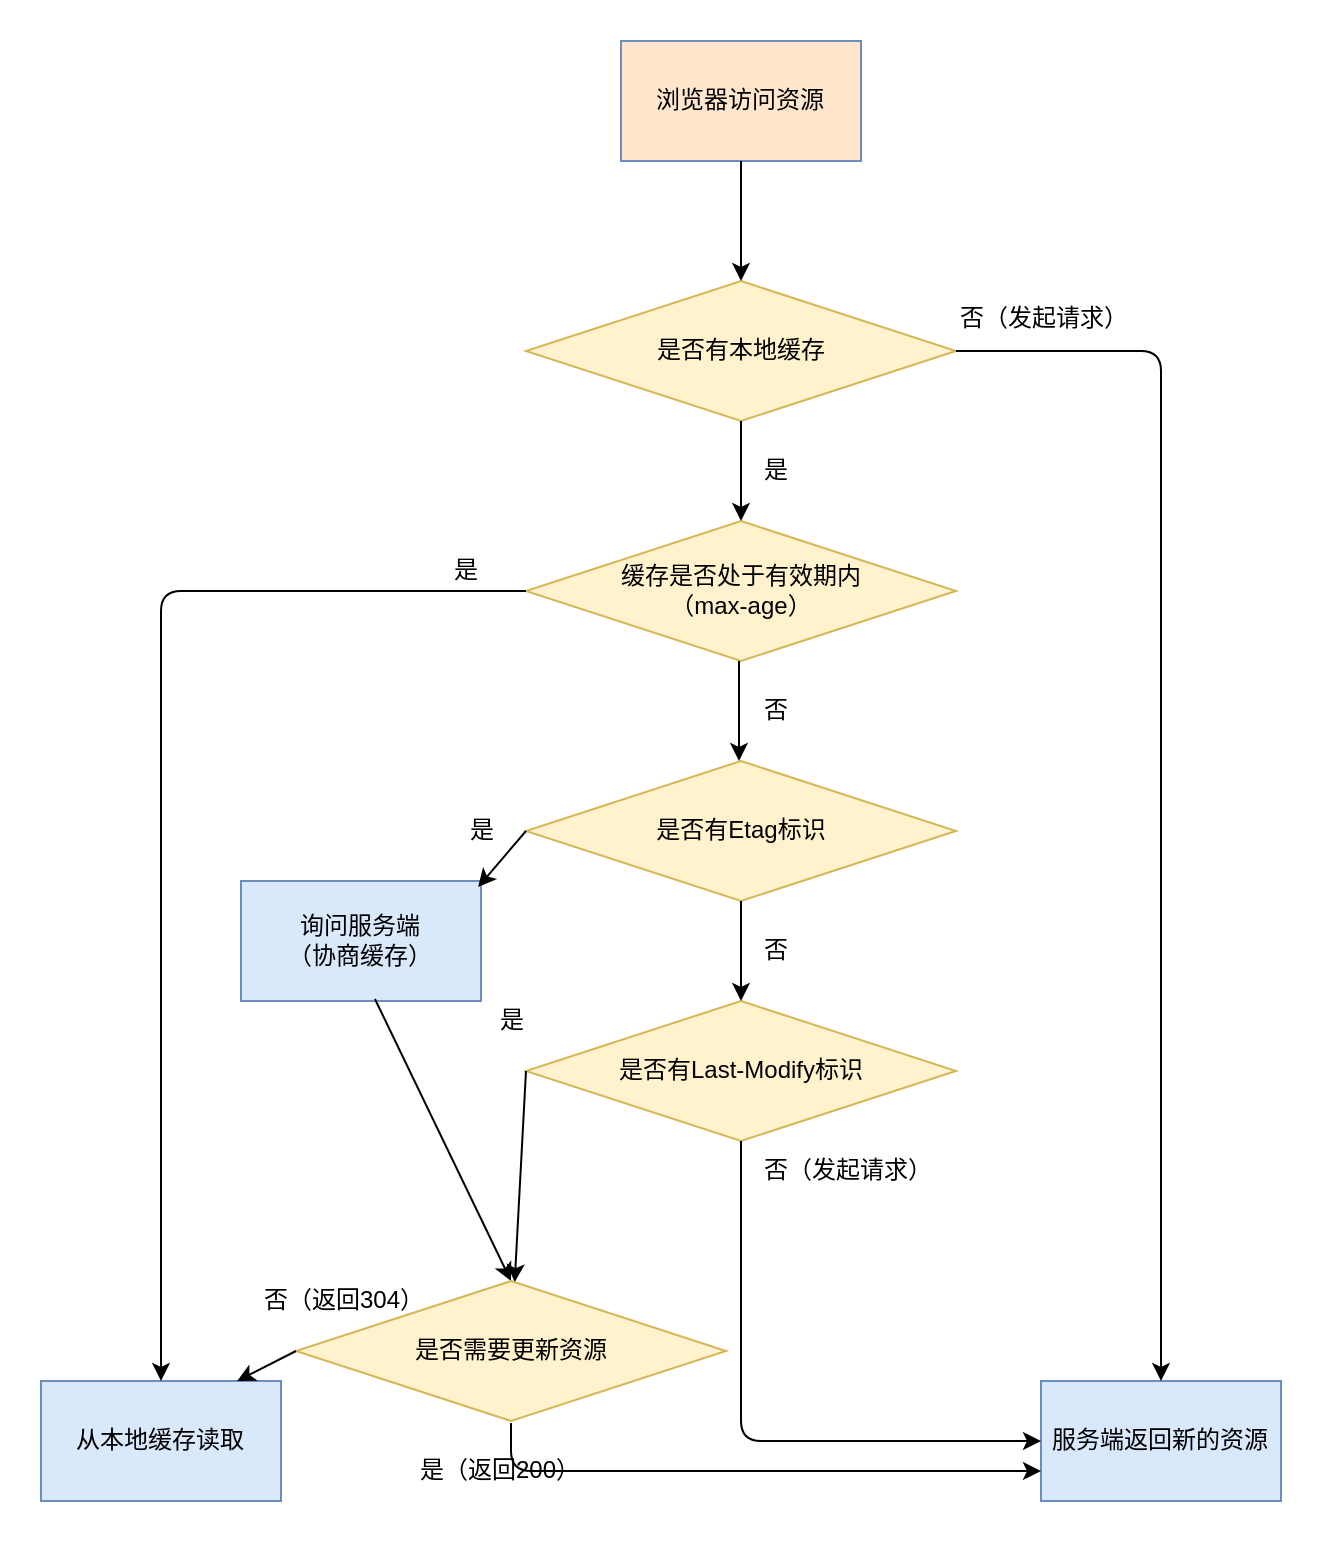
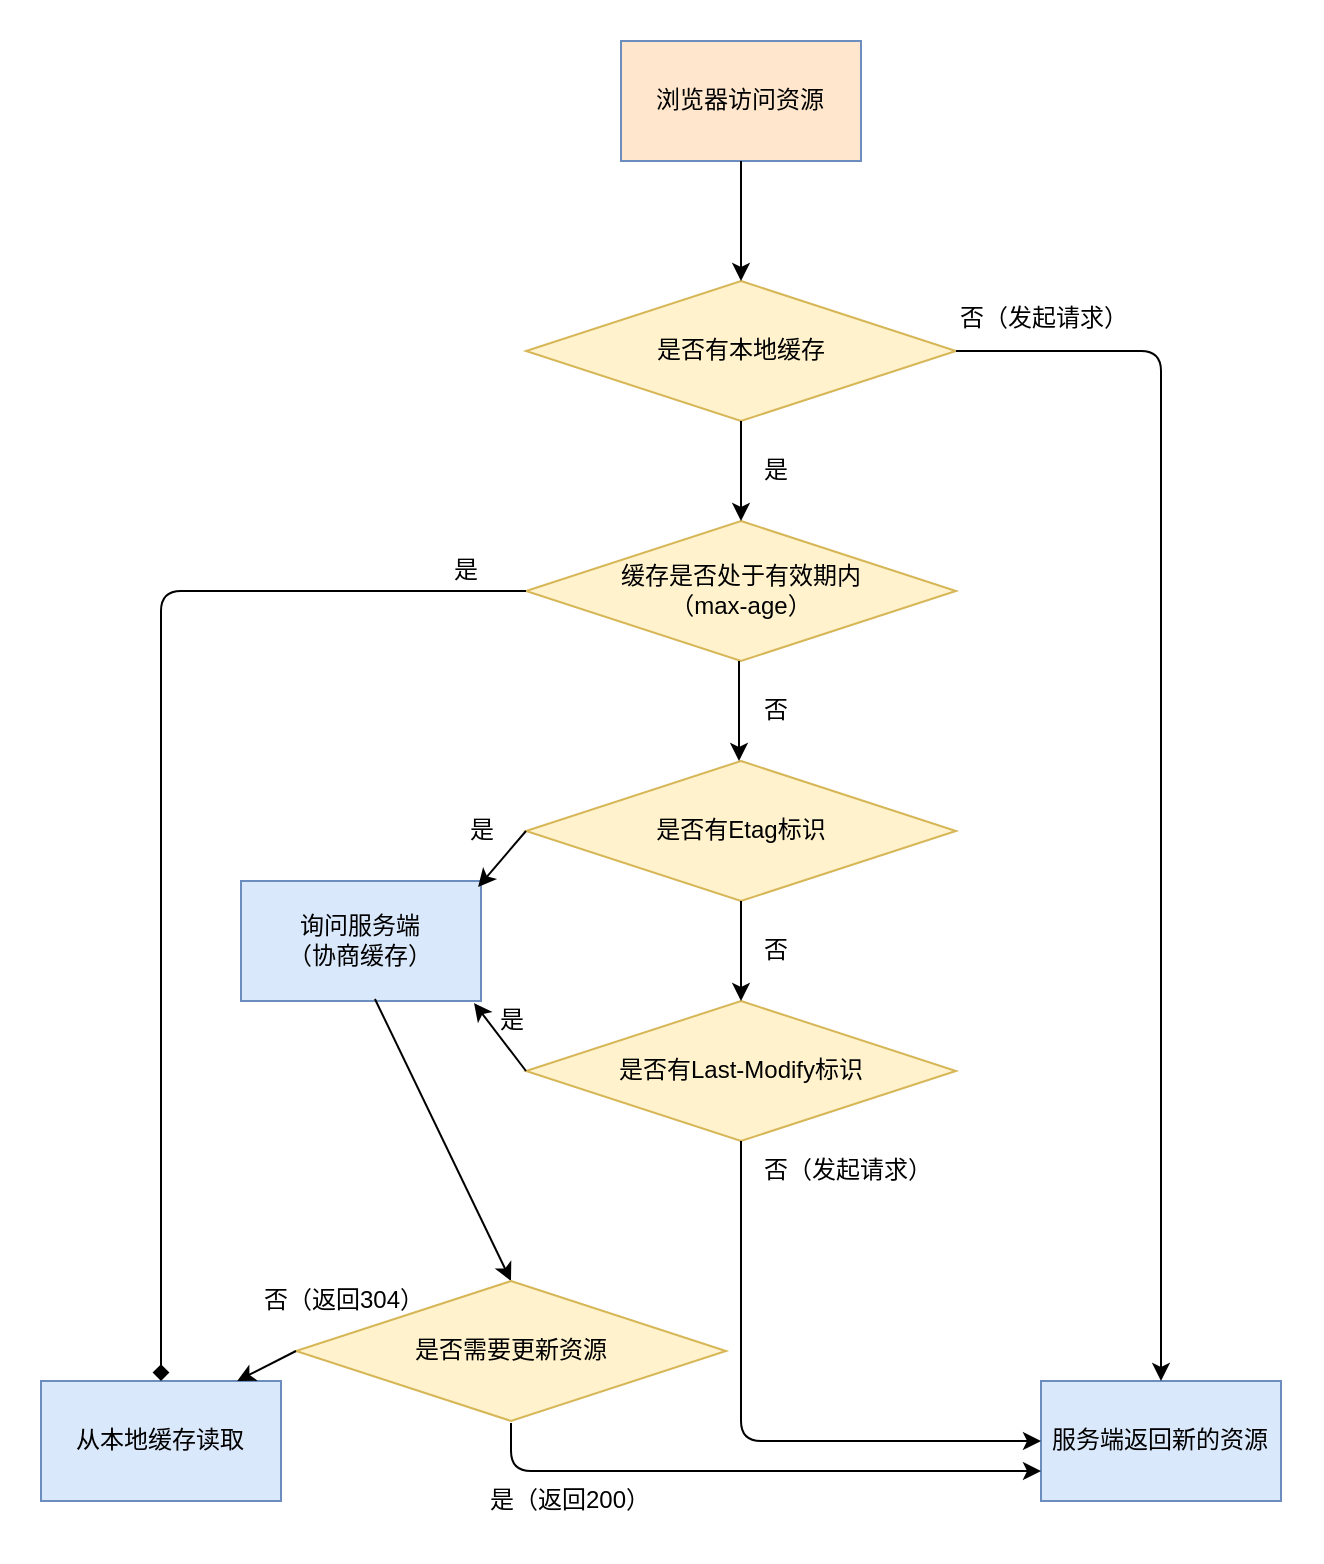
- <mxCell id="20" value="" style="endArrow=classic;html=1;exitX=0;exitY=0.5;exitDx=0;exitDy=0;" edge="1" parent="1" source="14" target="25"><mxGeometry width="50" height="50" relative="1" as="geometry"><mxPoint x="480" y="530" as="sourcePoint" /><mxPoint x="530" y="480" as="targetPoint" /></mxGeometry></mxCell>
+ <mxCell id="20" value="" style="endArrow=classic;html=1;exitX=0;exitY=0.5;exitDx=0;exitDy=0;entryX=0.971;entryY=1.017;entryDx=0;entryDy=0;entryPerimeter=0;" edge="1" parent="1" source="14" target="18"><mxGeometry width="50" height="50" relative="1" as="geometry"><mxPoint x="480" y="530" as="sourcePoint" /><mxPoint x="530" y="480" as="targetPoint" /></mxGeometry></mxCell>
- <mxCell id="12" value="" style="endArrow=classic;html=1;entryX=0.5;entryY=0;entryDx=0;entryDy=0;exitX=0;exitY=0.5;exitDx=0;exitDy=0;" edge="1" parent="1" source="9" target="3"><mxGeometry width="50" height="50" relative="1" as="geometry"><mxPoint x="90" y="480" as="sourcePoint" /><mxPoint x="140" y="430" as="targetPoint" /><Array as="points"><mxPoint x="80" y="295" /></Array></mxGeometry></mxCell>
+ <mxCell id="12" value="" style="endArrow=diamond;html=1;entryX=0.5;entryY=0;entryDx=0;entryDy=0;exitX=0;exitY=0.5;exitDx=0;exitDy=0;" edge="1" parent="1" source="9" target="3"><mxGeometry width="50" height="50" relative="1" as="geometry"><mxPoint x="90" y="480" as="sourcePoint" /><mxPoint x="140" y="430" as="targetPoint" /><Array as="points"><mxPoint x="80" y="295" /></Array></mxGeometry></mxCell>
- <mxCell id="31" value="是（返回200）" style="text;html=1;resizable=0;points=[];autosize=1;align=left;verticalAlign=top;spacingTop=-4;" vertex="1" parent="1"><mxGeometry x="207.5" y="725" width="100" height="20" as="geometry" /></mxCell>
+ <mxCell id="31" value="是（返回200）" style="text;html=1;resizable=0;points=[];autosize=1;align=left;verticalAlign=top;spacingTop=-4;" vertex="1" parent="1"><mxGeometry x="242.5" y="740" width="100" height="20" as="geometry" /></mxCell>
